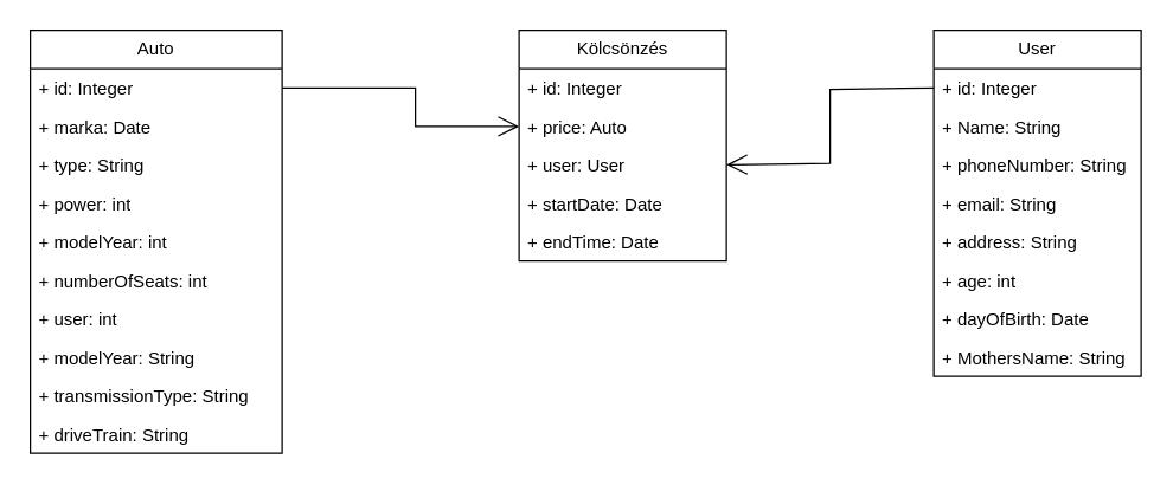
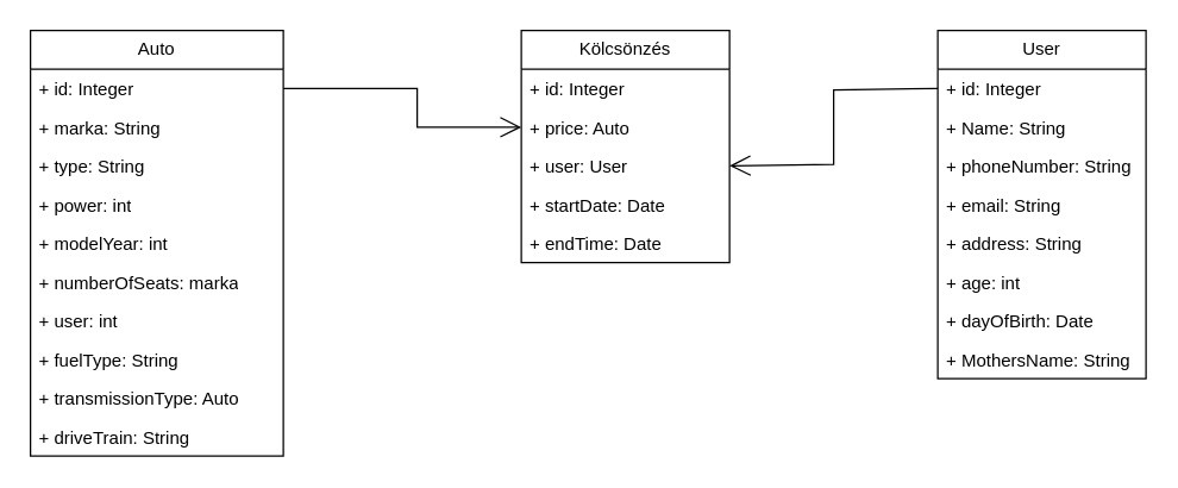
- <mxCell id="4" value="+ marka: Date" style="text;strokeColor=none;fillColor=none;align=left;verticalAlign=top;spacingLeft=4;spacingRight=4;overflow=hidden;rotatable=0;points=[[0,0.5],[1,0.5]];portConstraint=eastwest;whiteSpace=wrap;html=1;" parent="2" vertex="1"><mxGeometry y="52" width="170" height="26" as="geometry" /></mxCell>
+ <mxCell id="4" value="+ marka: String" style="text;strokeColor=none;fillColor=none;align=left;verticalAlign=top;spacingLeft=4;spacingRight=4;overflow=hidden;rotatable=0;points=[[0,0.5],[1,0.5]];portConstraint=eastwest;whiteSpace=wrap;html=1;" parent="2" vertex="1"><mxGeometry y="52" width="170" height="26" as="geometry" /></mxCell>
- <mxCell id="8" value="+ numberOfSeats: int" style="text;strokeColor=none;fillColor=none;align=left;verticalAlign=top;spacingLeft=4;spacingRight=4;overflow=hidden;rotatable=0;points=[[0,0.5],[1,0.5]];portConstraint=eastwest;whiteSpace=wrap;html=1;" parent="2" vertex="1"><mxGeometry y="156" width="170" height="26" as="geometry" /></mxCell>
+ <mxCell id="8" value="+ numberOfSeats: marka" style="text;strokeColor=none;fillColor=none;align=left;verticalAlign=top;spacingLeft=4;spacingRight=4;overflow=hidden;rotatable=0;points=[[0,0.5],[1,0.5]];portConstraint=eastwest;whiteSpace=wrap;html=1;" parent="2" vertex="1"><mxGeometry y="156" width="170" height="26" as="geometry" /></mxCell>
- <mxCell id="10" value="+ modelYear: String" style="text;strokeColor=none;fillColor=none;align=left;verticalAlign=top;spacingLeft=4;spacingRight=4;overflow=hidden;rotatable=0;points=[[0,0.5],[1,0.5]];portConstraint=eastwest;whiteSpace=wrap;html=1;" parent="2" vertex="1"><mxGeometry y="208" width="170" height="26" as="geometry" /></mxCell>
+ <mxCell id="10" value="+ fuelType: String" style="text;strokeColor=none;fillColor=none;align=left;verticalAlign=top;spacingLeft=4;spacingRight=4;overflow=hidden;rotatable=0;points=[[0,0.5],[1,0.5]];portConstraint=eastwest;whiteSpace=wrap;html=1;" parent="2" vertex="1"><mxGeometry y="208" width="170" height="26" as="geometry" /></mxCell>
- <mxCell id="11" value="+ transmissionType: String" style="text;strokeColor=none;fillColor=none;align=left;verticalAlign=top;spacingLeft=4;spacingRight=4;overflow=hidden;rotatable=0;points=[[0,0.5],[1,0.5]];portConstraint=eastwest;whiteSpace=wrap;html=1;" parent="2" vertex="1"><mxGeometry y="234" width="170" height="26" as="geometry" /></mxCell>
+ <mxCell id="11" value="+ transmissionType: Auto" style="text;strokeColor=none;fillColor=none;align=left;verticalAlign=top;spacingLeft=4;spacingRight=4;overflow=hidden;rotatable=0;points=[[0,0.5],[1,0.5]];portConstraint=eastwest;whiteSpace=wrap;html=1;" parent="2" vertex="1"><mxGeometry y="234" width="170" height="26" as="geometry" /></mxCell>
